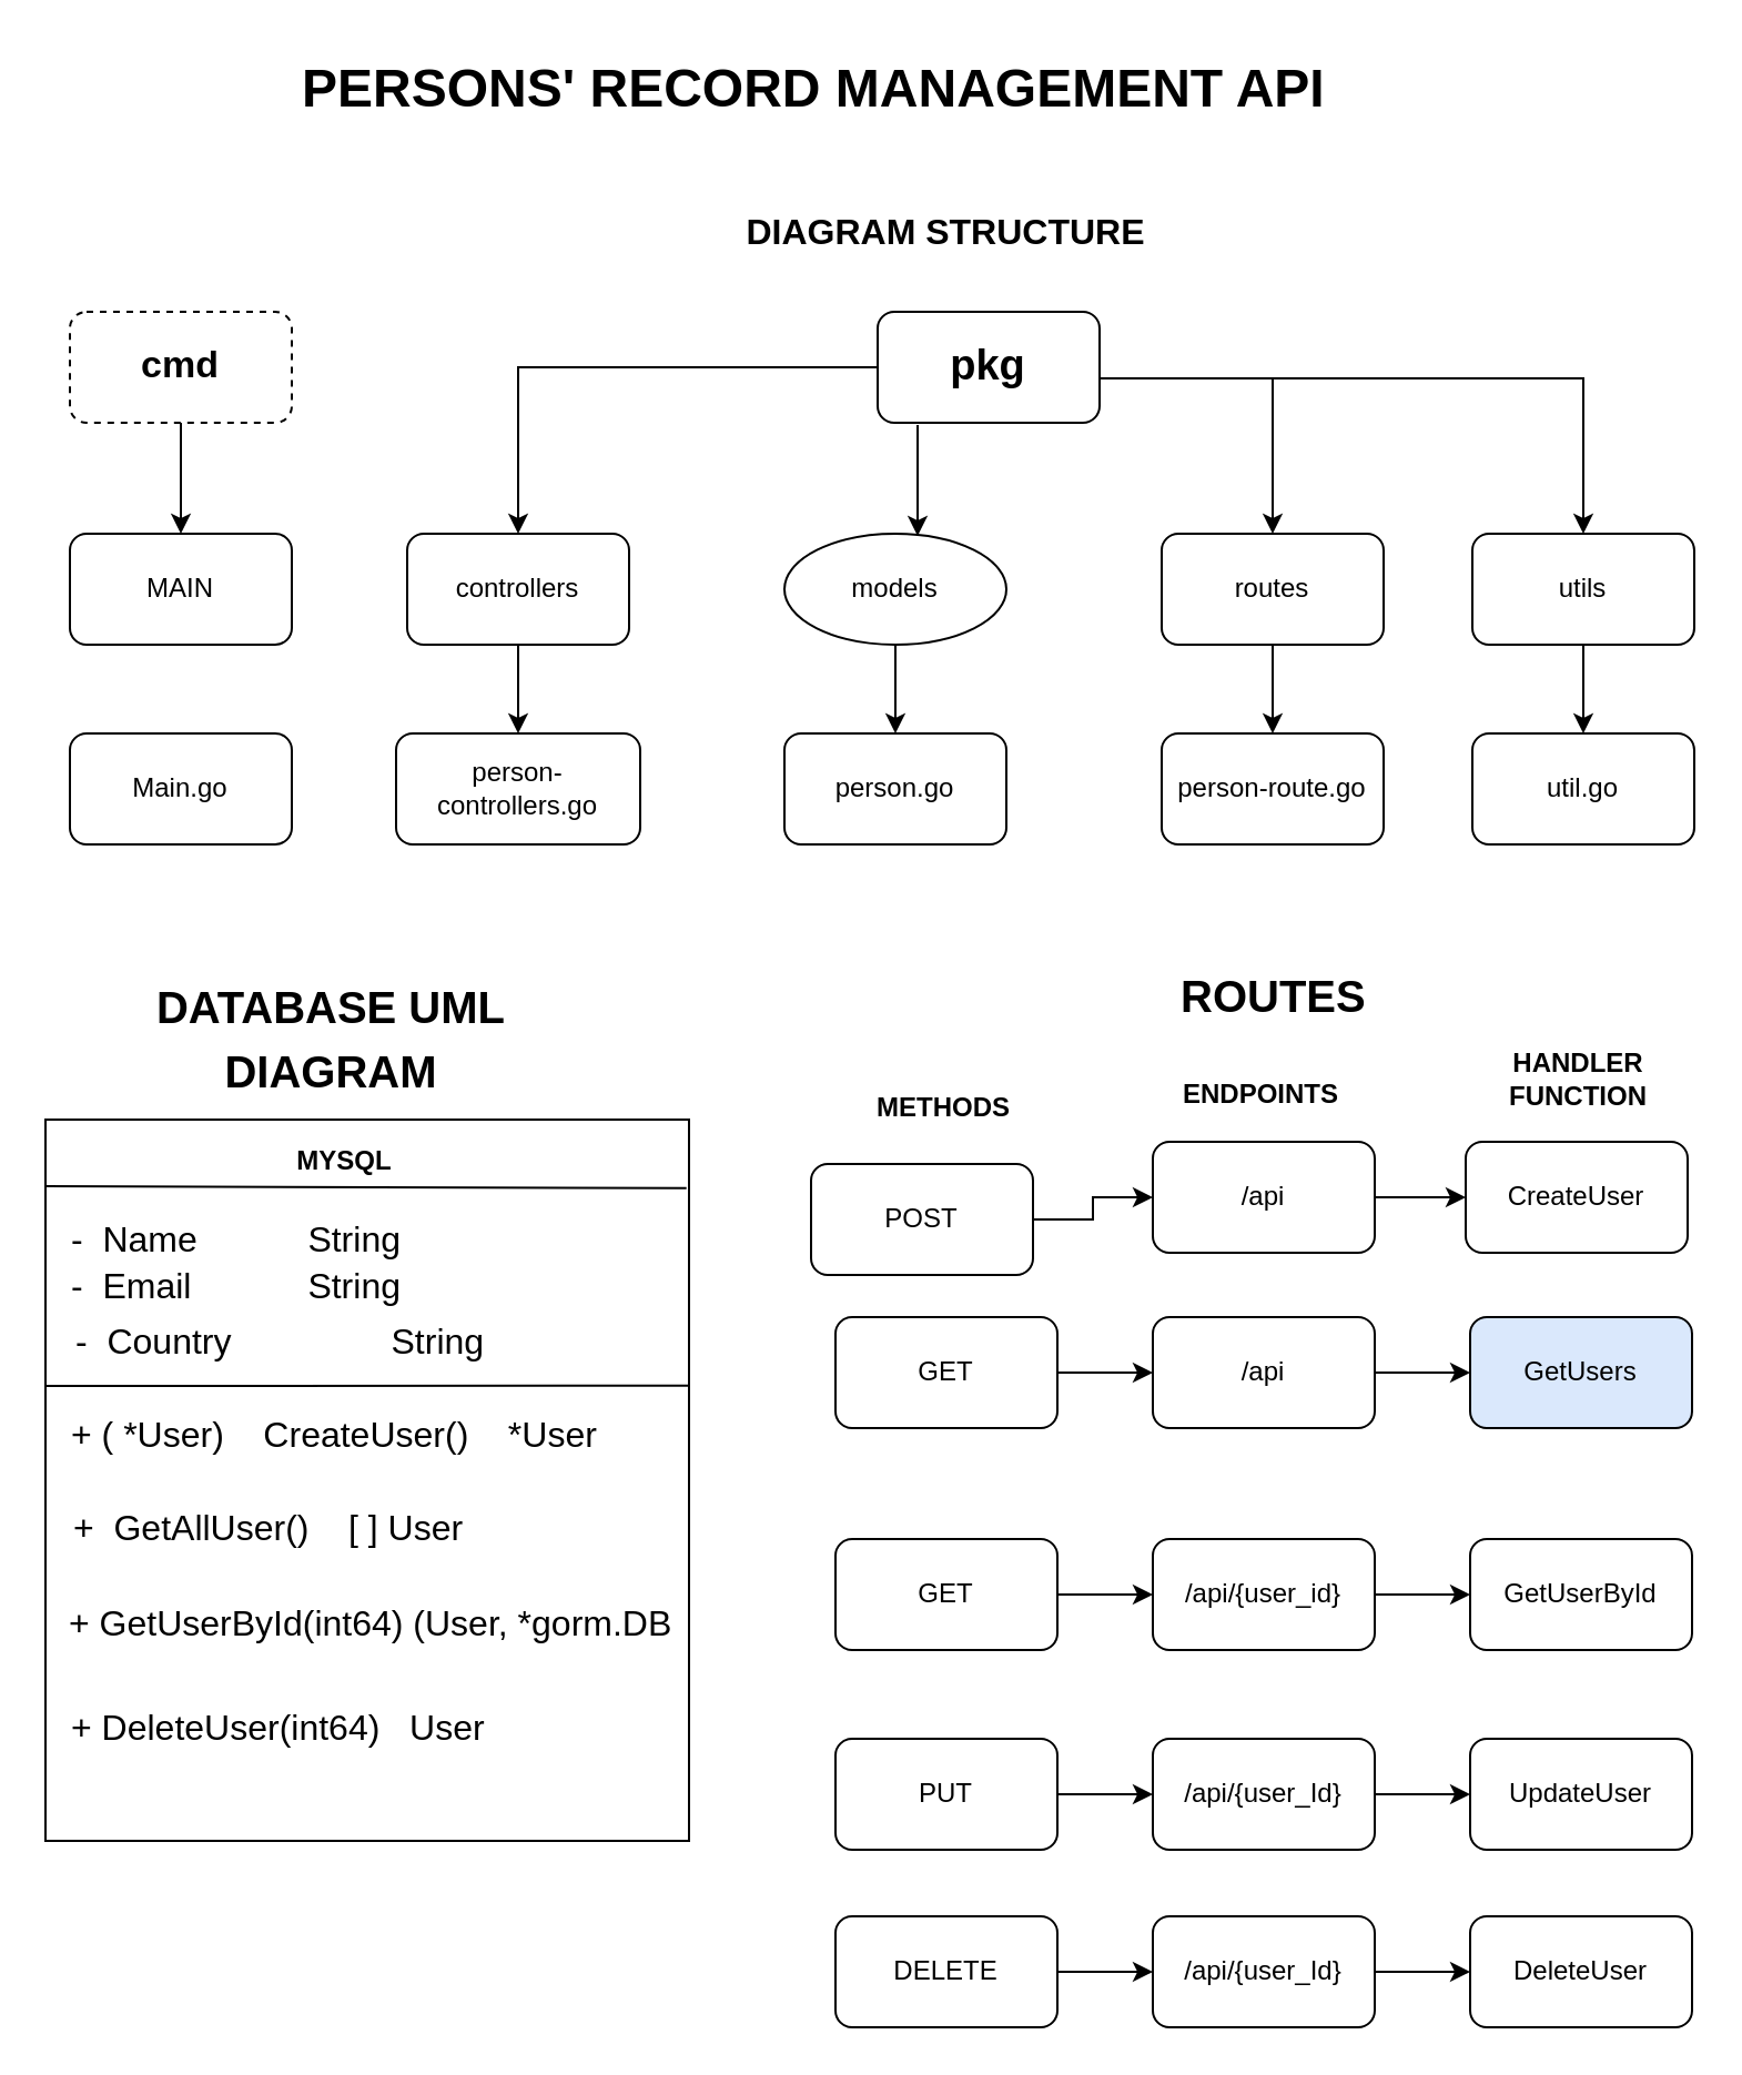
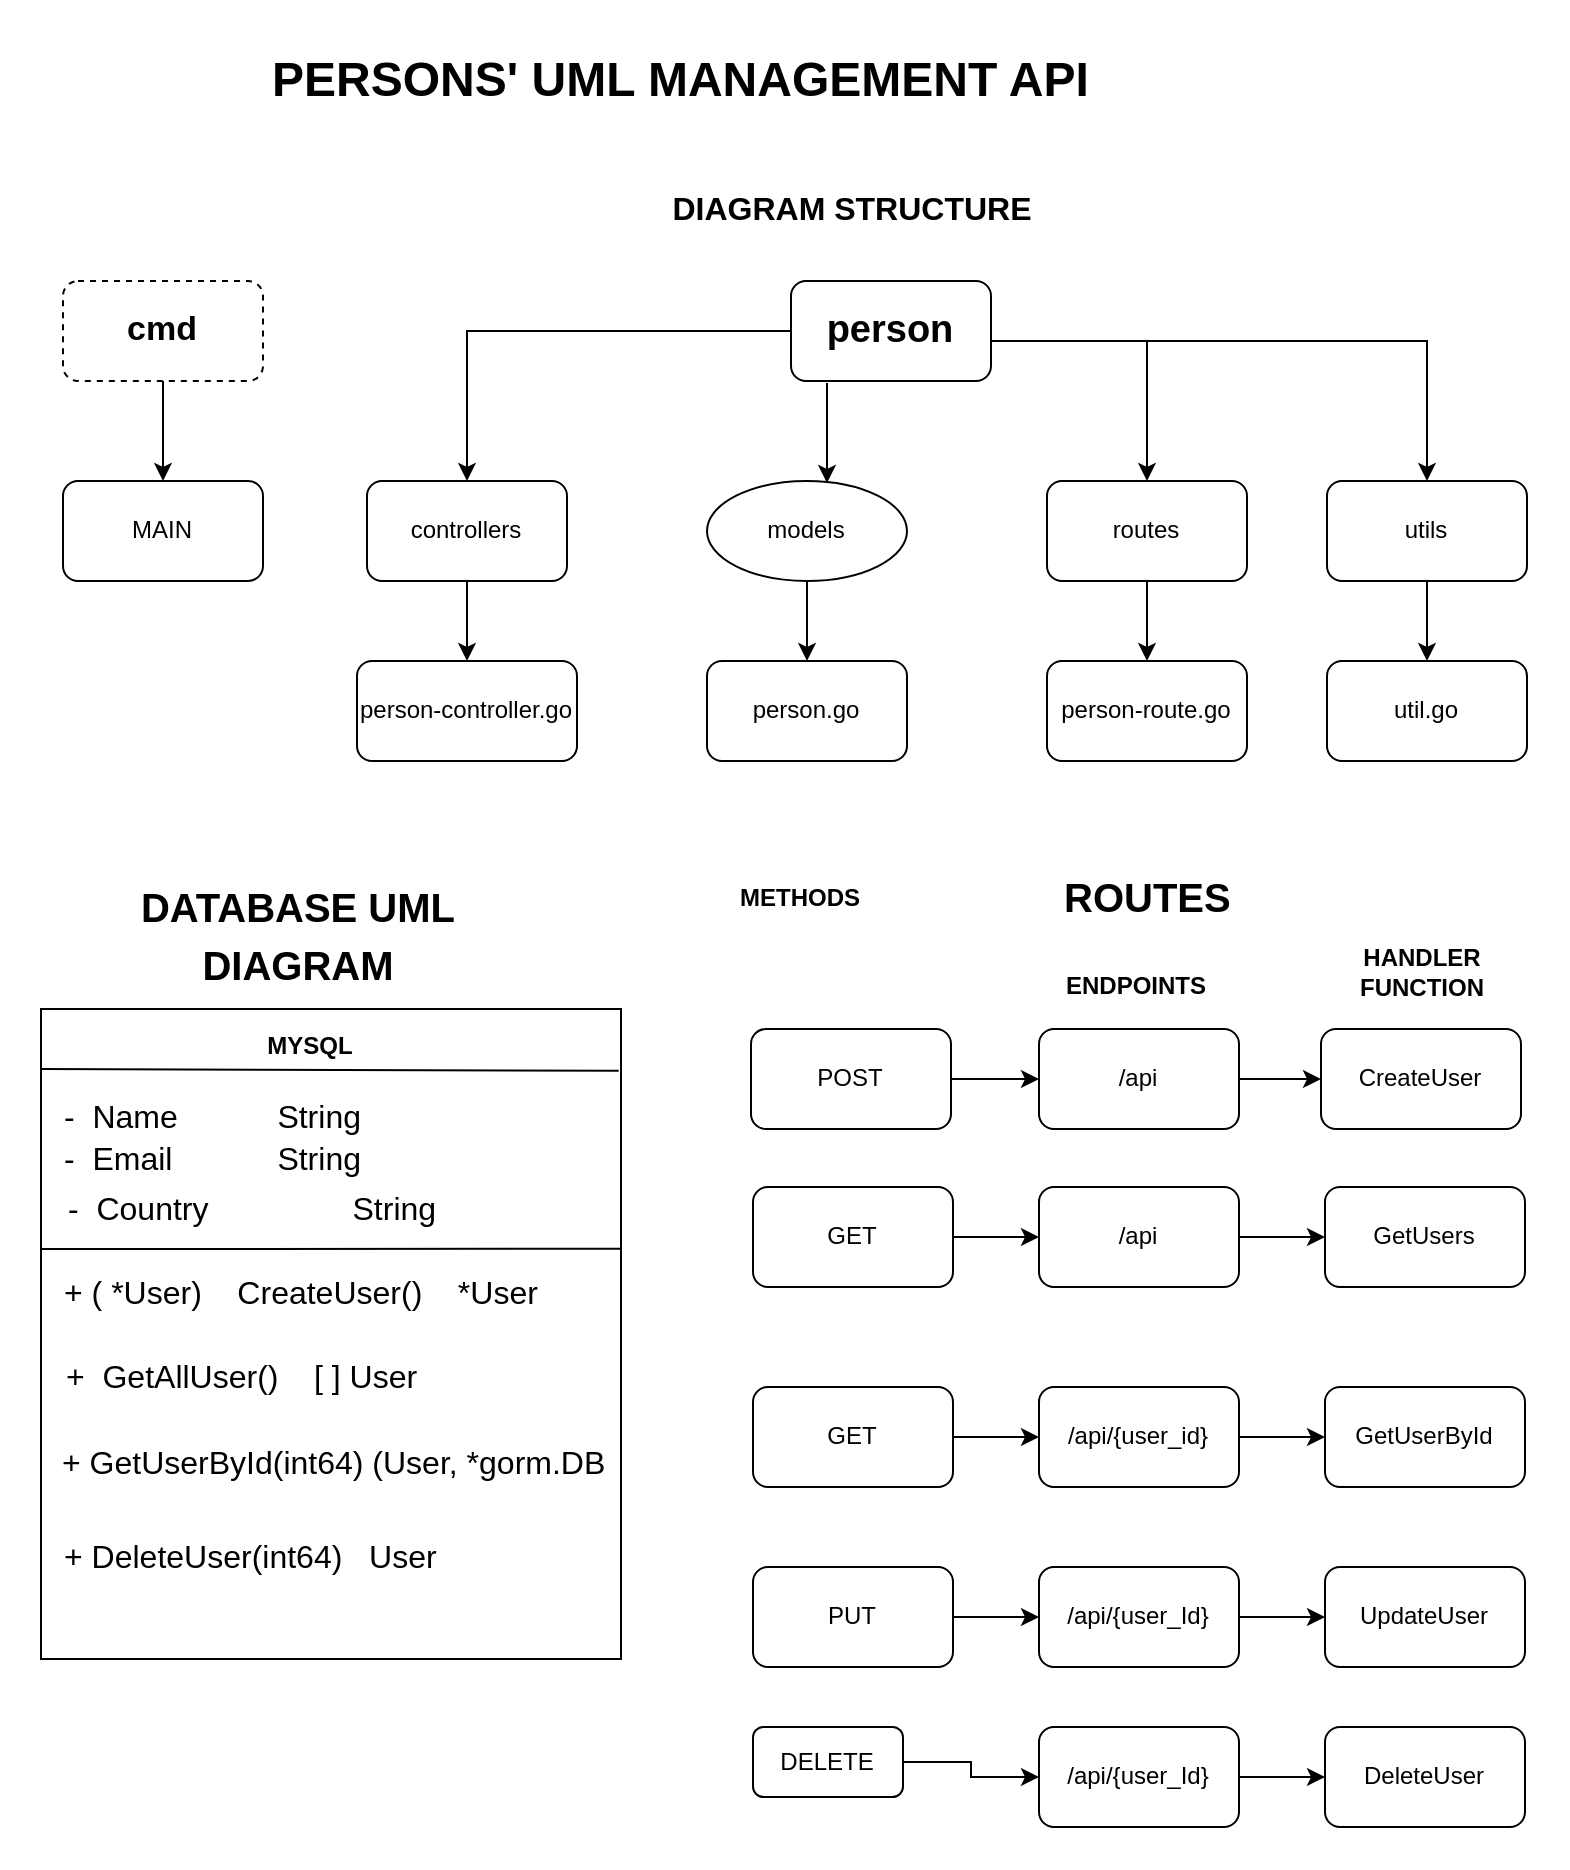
- <mxCell id="2" value="&lt;h1&gt;PERSONS' RECORD MANAGEMENT API&lt;/h1&gt;" style="text;html=1;strokeColor=none;fillColor=none;spacing=5;spacingTop=-20;whiteSpace=wrap;overflow=hidden;rounded=0;" parent="1" vertex="1"><mxGeometry x="131" y="20" width="490" height="40" as="geometry" /></mxCell>
+ <mxCell id="2" value="&lt;h1&gt;PERSONS' UML MANAGEMENT API&lt;/h1&gt;" style="text;html=1;strokeColor=none;fillColor=none;spacing=5;spacingTop=-20;whiteSpace=wrap;overflow=hidden;rounded=0;" parent="1" vertex="1"><mxGeometry x="131" y="20" width="490" height="40" as="geometry" /></mxCell>
- <mxCell id="11" value="&lt;font style=&quot;font-size: 19px;&quot;&gt;&lt;b&gt;pkg&lt;/b&gt;&lt;/font&gt;" style="rounded=1;whiteSpace=wrap;html=1;" parent="10" vertex="1"><mxGeometry x="217" width="100" height="50" as="geometry" /></mxCell>
+ <mxCell id="11" value="&lt;font style=&quot;font-size: 19px;&quot;&gt;&lt;b&gt;person&lt;/b&gt;&lt;/font&gt;" style="rounded=1;whiteSpace=wrap;html=1;" parent="10" vertex="1"><mxGeometry x="217" width="100" height="50" as="geometry" /></mxCell>
- <mxCell id="9" value="Main.go" style="rounded=1;whiteSpace=wrap;html=1;" parent="5" vertex="1"><mxGeometry y="190" width="100" height="50" as="geometry" /></mxCell>
- <mxCell id="16" value="person-controllers.go" style="rounded=1;whiteSpace=wrap;html=1;" parent="10" vertex="1"><mxGeometry y="190" width="110" height="50" as="geometry" /></mxCell>
+ <mxCell id="16" value="person-controller.go" style="rounded=1;whiteSpace=wrap;html=1;" parent="10" vertex="1"><mxGeometry y="190" width="110" height="50" as="geometry" /></mxCell>
- <mxCell id="30" value="&lt;b&gt;METHODS&lt;/b&gt;" style="text;html=1;strokeColor=none;fillColor=none;align=center;verticalAlign=middle;whiteSpace=wrap;rounded=0;" parent="3" vertex="1"><mxGeometry x="375" y="400" width="60" height="30" as="geometry" /></mxCell>
+ <mxCell id="30" value="&lt;b&gt;METHODS&lt;/b&gt;" style="text;html=1;strokeColor=none;fillColor=none;align=center;verticalAlign=middle;whiteSpace=wrap;rounded=0;" parent="3" vertex="1"><mxGeometry x="350" y="350" width="60" height="30" as="geometry" /></mxCell>
- <mxCell id="29" value="POST" style="rounded=1;whiteSpace=wrap;html=1;" parent="3" vertex="1"><mxGeometry x="345" y="440" width="100" height="50" as="geometry" /></mxCell>
+ <mxCell id="29" value="POST" style="rounded=1;whiteSpace=wrap;html=1;" parent="3" vertex="1"><mxGeometry x="355" y="430" width="100" height="50" as="geometry" /></mxCell>
- <mxCell id="38" value="GetUsers" style="rounded=1;whiteSpace=wrap;html=1;fillColor=#dae8fc;" parent="3" vertex="1"><mxGeometry x="642" y="509" width="100" height="50" as="geometry" /></mxCell>
+ <mxCell id="38" value="GetUsers" style="rounded=1;whiteSpace=wrap;html=1;" parent="3" vertex="1"><mxGeometry x="642" y="509" width="100" height="50" as="geometry" /></mxCell>
- <mxCell id="46" value="DELETE" style="rounded=1;whiteSpace=wrap;html=1;" parent="3" vertex="1"><mxGeometry x="356" y="779" width="100" height="50" as="geometry" /></mxCell>
+ <mxCell id="46" value="DELETE" style="rounded=1;whiteSpace=wrap;html=1;" parent="3" vertex="1"><mxGeometry x="356" y="779" width="75" height="35" as="geometry" /></mxCell>
